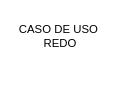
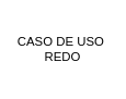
- <mxCell id="2" value="&lt;font style=&quot;font-size: 19px;&quot;&gt;CASO DE USO&amp;nbsp;&lt;br&gt;REDO&lt;br&gt;&lt;/font&gt;" style="text;strokeColor=none;fillColor=none;html=1;align=center;verticalAlign=middle;whiteSpace=wrap;rounded=0;hachureGap=4;fontSize=16;" vertex="1" parent="1"><mxGeometry x="25" y="5" width="150" height="110" as="geometry" /></mxCell>
+ <mxCell id="2" value="&lt;font style=&quot;font-size: 19px;&quot;&gt;CASO DE USO&amp;nbsp;&lt;br&gt;REDO&lt;br&gt;&lt;/font&gt;" style="text;strokeColor=none;fillColor=none;html=1;align=center;verticalAlign=middle;whiteSpace=wrap;rounded=0;hachureGap=4;fontSize=16;" vertex="1" parent="1"><mxGeometry x="20" y="20" width="150" height="110" as="geometry" /></mxCell>
